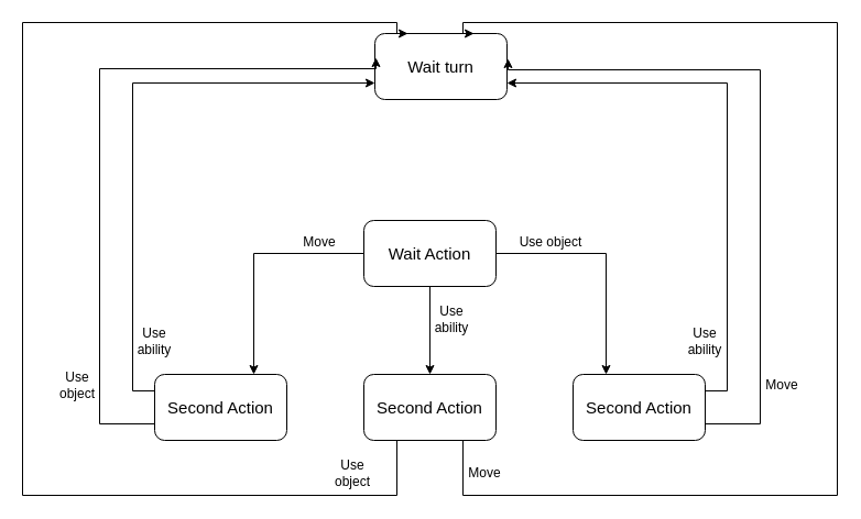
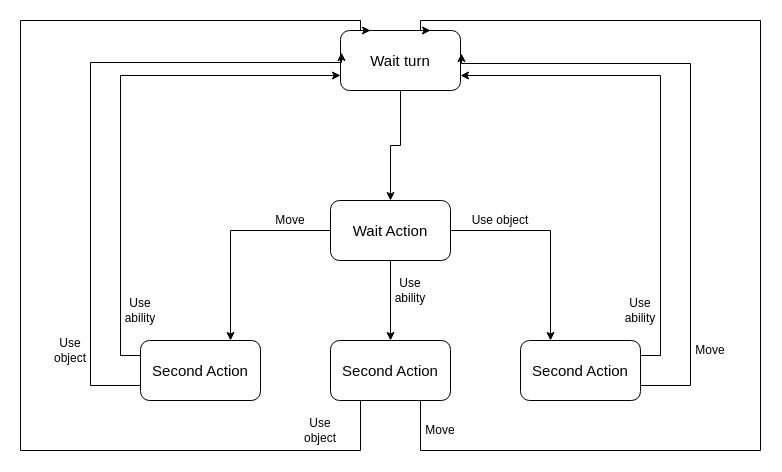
+ <mxCell id="2" style="edgeStyle=orthogonalEdgeStyle;rounded=0;orthogonalLoop=1;jettySize=auto;html=1;exitX=0.5;exitY=1;exitDx=0;exitDy=0;entryX=0.5;entryY=0;entryDx=0;entryDy=0;" edge="1" parent="1" source="3" target="7"><mxGeometry relative="1" as="geometry" /></mxCell>
